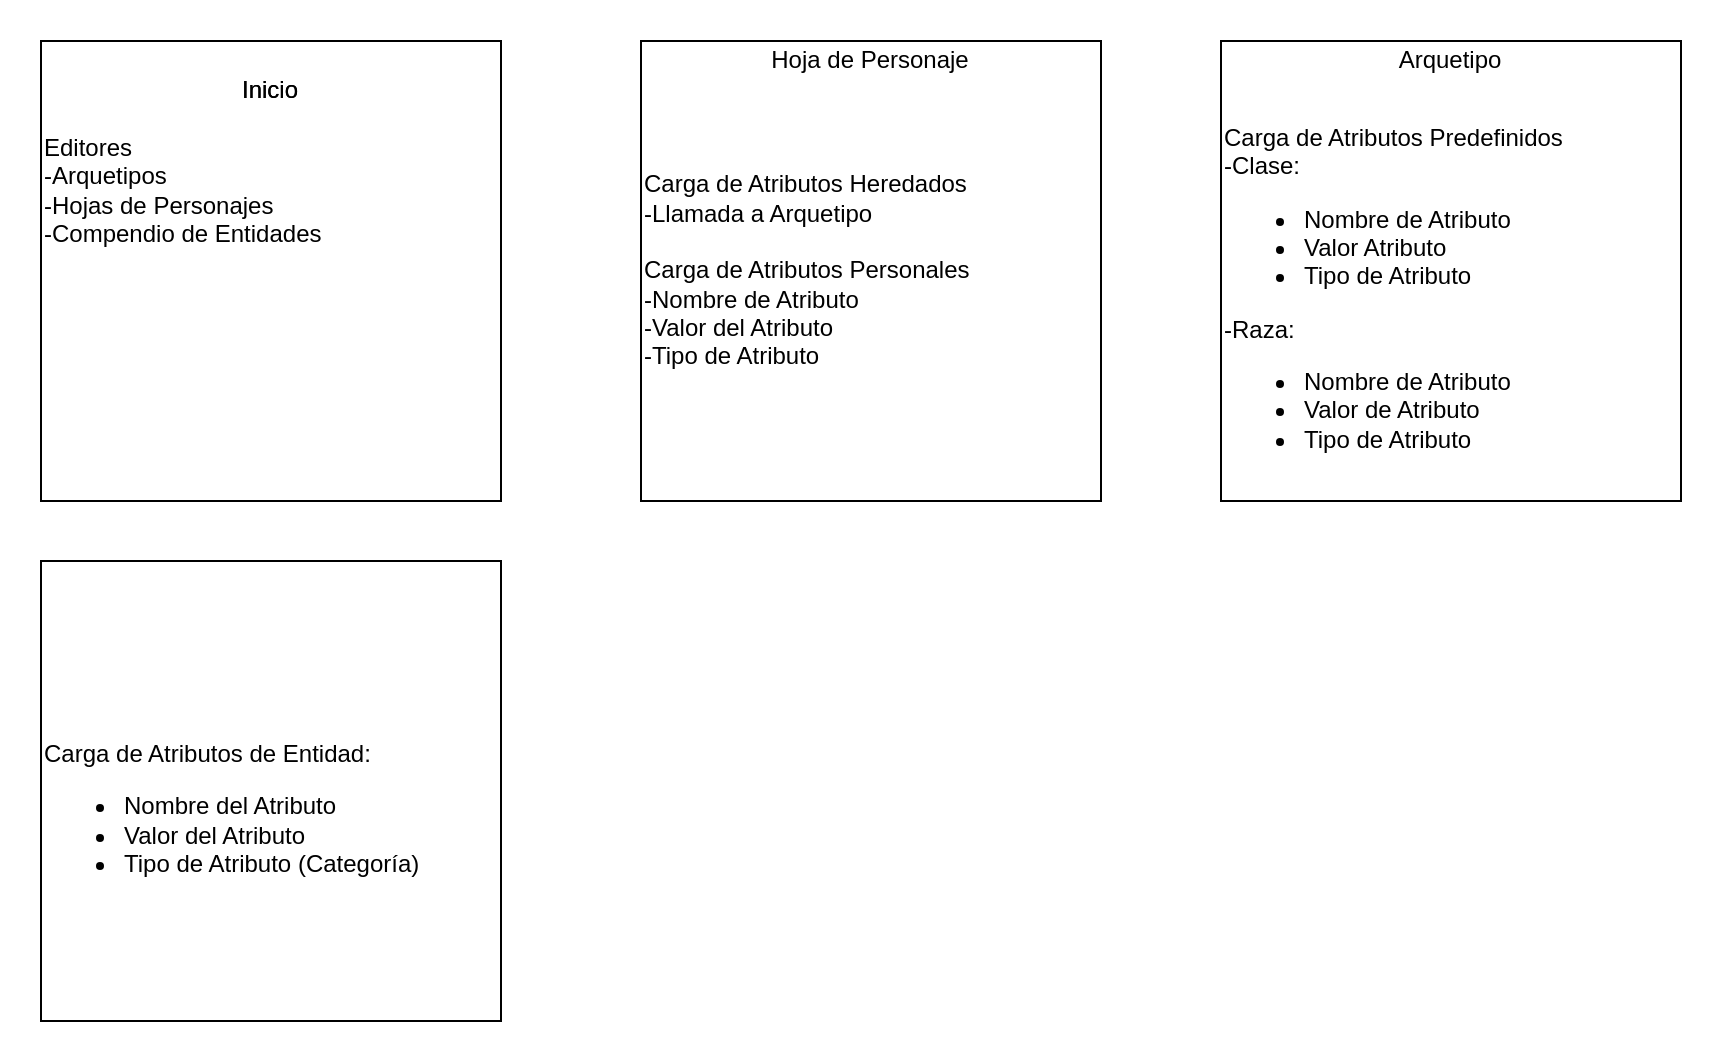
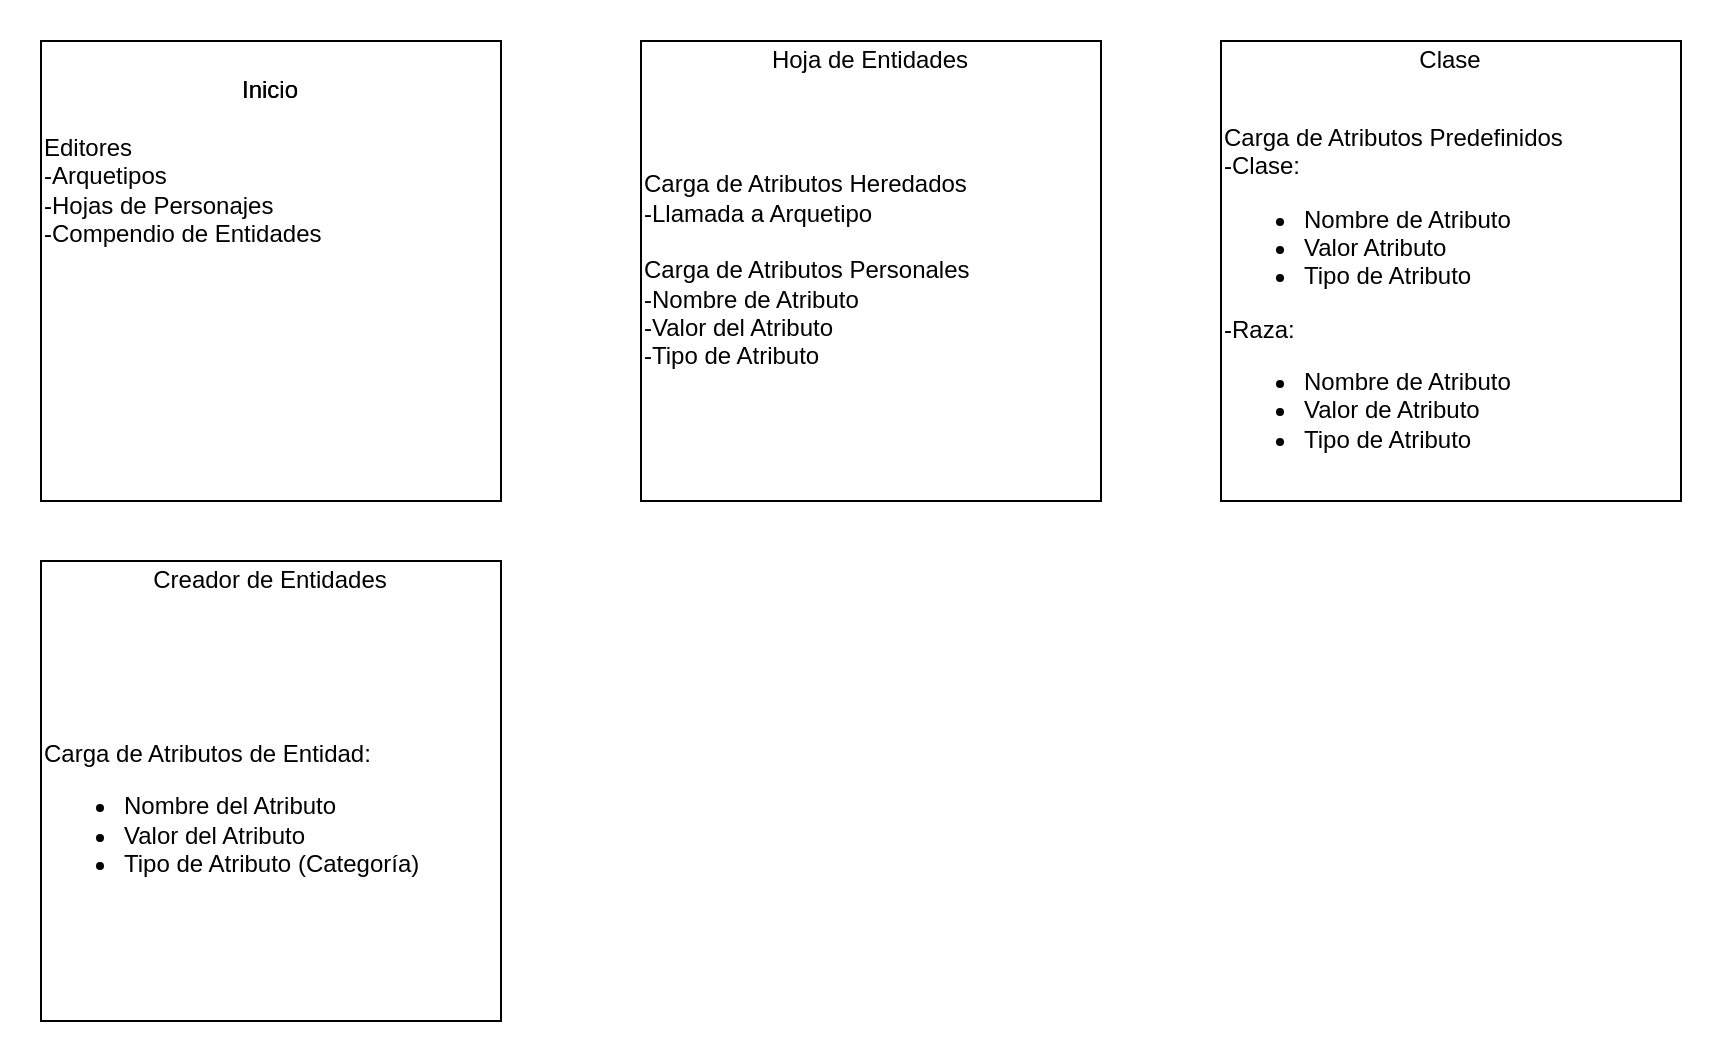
- <mxCell id="8" value="Hoja de Personaje" style="text;html=1;strokeColor=none;fillColor=none;align=center;verticalAlign=middle;whiteSpace=wrap;rounded=0;" vertex="1" parent="1"><mxGeometry x="305" y="20" width="260" height="20" as="geometry" /></mxCell>
+ <mxCell id="8" value="Hoja de Entidades" style="text;html=1;strokeColor=none;fillColor=none;align=center;verticalAlign=middle;whiteSpace=wrap;rounded=0;" vertex="1" parent="1"><mxGeometry x="305" y="20" width="260" height="20" as="geometry" /></mxCell>
- <mxCell id="11" value="Arquetipo" style="text;html=1;strokeColor=none;fillColor=none;align=center;verticalAlign=middle;whiteSpace=wrap;rounded=0;" vertex="1" parent="1"><mxGeometry x="610" y="20" width="230" height="20" as="geometry" /></mxCell>
+ <mxCell id="11" value="Clase" style="text;html=1;strokeColor=none;fillColor=none;align=center;verticalAlign=middle;whiteSpace=wrap;rounded=0;" vertex="1" parent="1"><mxGeometry x="610" y="20" width="230" height="20" as="geometry" /></mxCell>
+ <mxCell id="14" value="Creador de Entidades" style="text;html=1;strokeColor=none;fillColor=none;align=center;verticalAlign=middle;whiteSpace=wrap;rounded=0;" vertex="1" parent="1"><mxGeometry x="20" y="280" width="230" height="20" as="geometry" /></mxCell>
